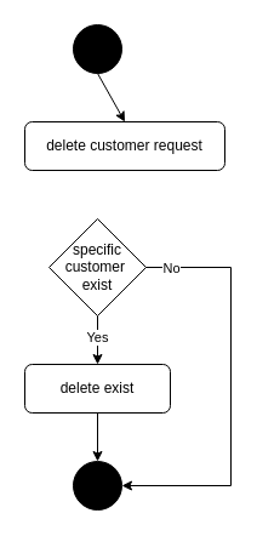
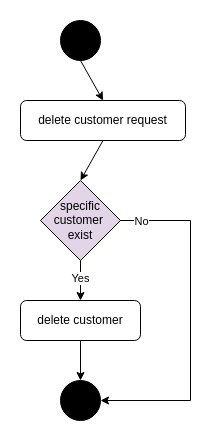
+ <mxCell id="8" value="" style="endArrow=classic;html=1;entryX=0.5;entryY=0;entryDx=0;entryDy=0;exitX=0.5;exitY=1;exitDx=0;exitDy=0;" parent="1" source="3" target="6" edge="1"><mxGeometry width="50" height="50" relative="1" as="geometry"><mxPoint x="90" y="150" as="sourcePoint" /><mxPoint x="100" y="150" as="targetPoint" /></mxGeometry></mxCell>
- <mxCell id="6" value="specific customer&amp;nbsp; exist" style="rhombus;whiteSpace=wrap;html=1;" parent="1" vertex="1"><mxGeometry x="40" y="180" width="80" height="80" as="geometry" /></mxCell>
+ <mxCell id="6" value="specific customer&amp;nbsp; exist" style="rhombus;whiteSpace=wrap;html=1;fillColor=#e1d5e7;" parent="1" vertex="1"><mxGeometry x="40" y="180" width="80" height="80" as="geometry" /></mxCell>
- <mxCell id="13" value="delete exist" style="rounded=1;whiteSpace=wrap;html=1;" parent="1" vertex="1"><mxGeometry x="20" y="300" width="120" height="40" as="geometry" /></mxCell>
+ <mxCell id="13" value="delete customer" style="rounded=1;whiteSpace=wrap;html=1;" parent="1" vertex="1"><mxGeometry x="20" y="300" width="120" height="40" as="geometry" /></mxCell>
